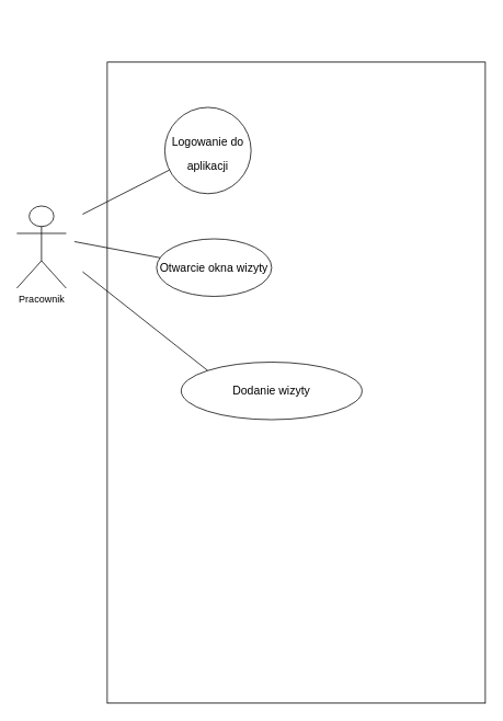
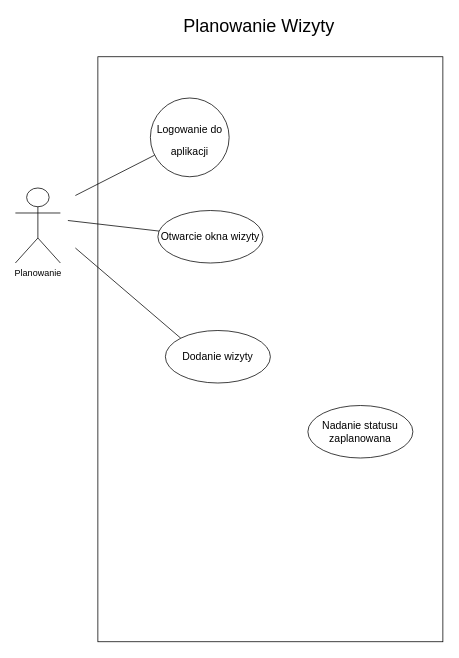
+ <mxCell id="4" value="&lt;font style=&quot;font-size: 24px;&quot;&gt;Planowanie Wizyty&lt;/font&gt;" style="text;html=1;strokeColor=none;fillColor=none;align=center;verticalAlign=middle;whiteSpace=wrap;rounded=0;" vertex="1" parent="1"><mxGeometry x="180" y="20" width="330" height="30" as="geometry" /></mxCell>
- <mxCell id="6" value="Otwarcie okna wizyty" style="ellipse;whiteSpace=wrap;html=1;fontSize=14;" vertex="1" parent="1"><mxGeometry x="190" y="290" width="140" height="70" as="geometry" /></mxCell>
+ <mxCell id="6" value="Otwarcie okna wizyty" style="ellipse;whiteSpace=wrap;html=1;fontSize=14;" vertex="1" parent="1"><mxGeometry x="210" y="280" width="140" height="70" as="geometry" /></mxCell>
- <mxCell id="3" value="Pracownik" style="shape=umlActor;verticalLabelPosition=bottom;verticalAlign=top;html=1;outlineConnect=0;" vertex="1" parent="1"><mxGeometry x="20" y="250" width="60" height="100" as="geometry" /></mxCell>
+ <mxCell id="3" value="Planowanie" style="shape=umlActor;verticalLabelPosition=bottom;verticalAlign=top;html=1;outlineConnect=0;" vertex="1" parent="1"><mxGeometry x="20" y="250" width="60" height="100" as="geometry" /></mxCell>
- <mxCell id="7" value="Dodanie wizyty" style="ellipse;whiteSpace=wrap;html=1;fontSize=14;" vertex="1" parent="1"><mxGeometry x="220" y="440" width="220" height="70" as="geometry" /></mxCell>
+ <mxCell id="7" value="Dodanie wizyty" style="ellipse;whiteSpace=wrap;html=1;fontSize=14;" vertex="1" parent="1"><mxGeometry x="220" y="440" width="140" height="70" as="geometry" /></mxCell>
+ <mxCell id="8" value="Nadanie statusu zaplanowana" style="ellipse;whiteSpace=wrap;html=1;fontSize=14;" vertex="1" parent="1"><mxGeometry x="410" y="540" width="140" height="70" as="geometry" /></mxCell>
